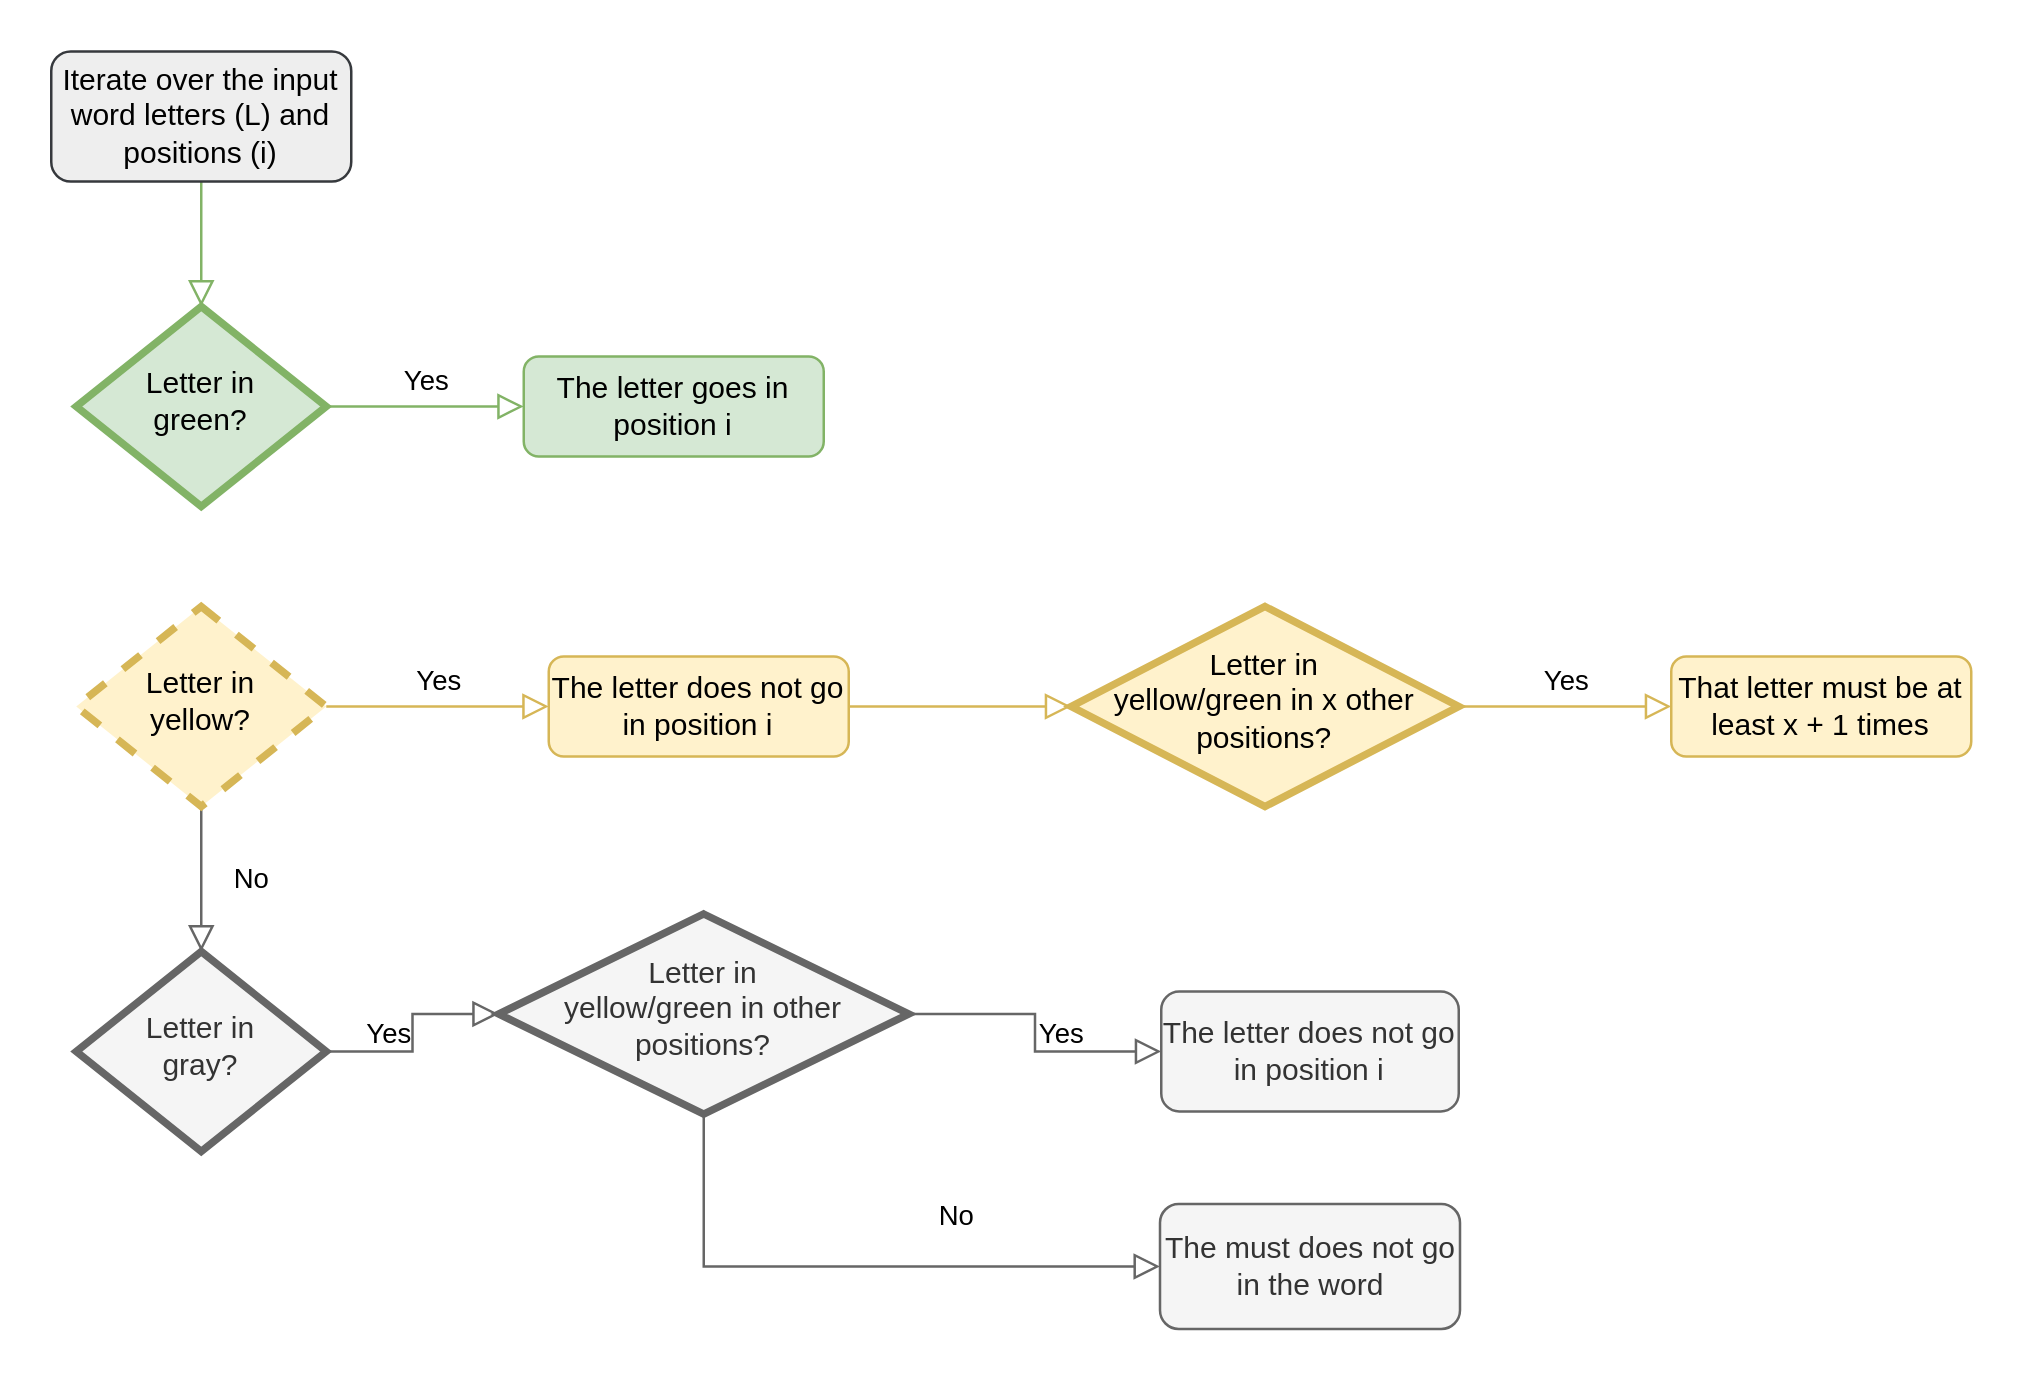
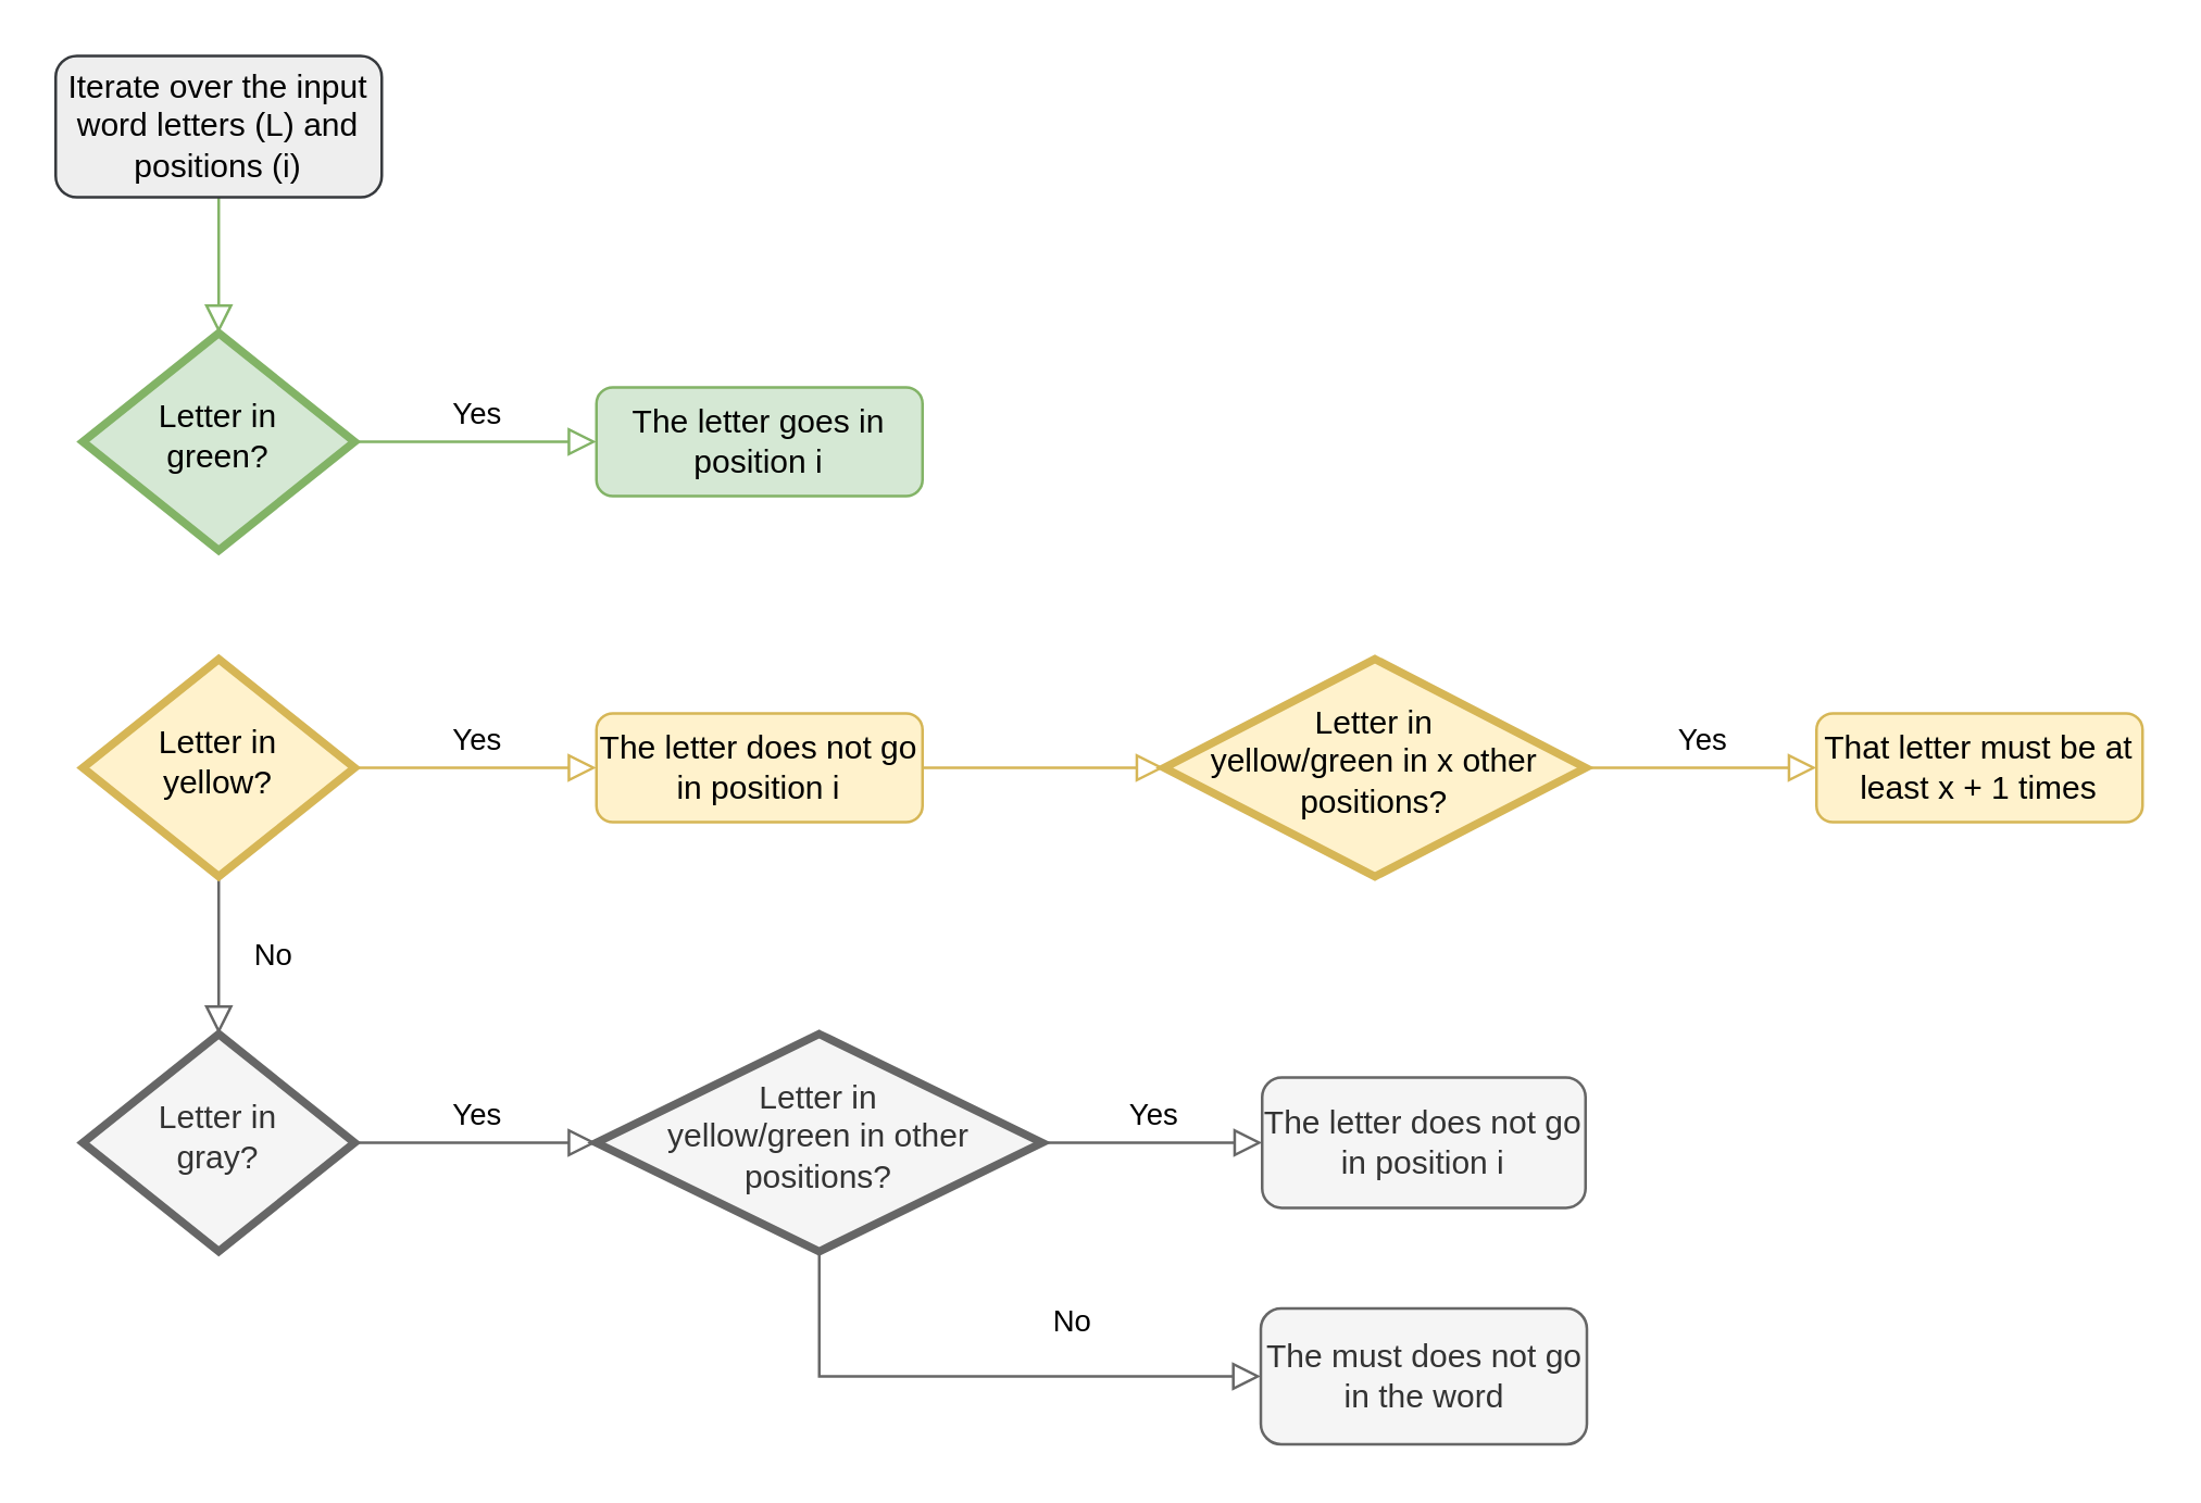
- <mxCell id="6" value="The letter goes in position i" style="rounded=1;whiteSpace=wrap;html=1;fontSize=12;glass=0;strokeWidth=1;shadow=0;fillColor=#d5e8d4;strokeColor=#82b366;" parent="1" vertex="1"><mxGeometry x="209" y="142" width="120" height="40" as="geometry" /></mxCell>
+ <mxCell id="6" value="The letter goes in position i" style="rounded=1;whiteSpace=wrap;html=1;fontSize=12;glass=0;strokeWidth=1;shadow=0;fillColor=#d5e8d4;strokeColor=#82b366;" parent="1" vertex="1"><mxGeometry x="219" y="142" width="120" height="40" as="geometry" /></mxCell>
- <mxCell id="9" value="Letter in &lt;br&gt;yellow?" style="rhombus;whiteSpace=wrap;html=1;shadow=0;fontFamily=Helvetica;fontSize=12;align=center;strokeWidth=3;spacing=6;spacingTop=-4;fillColor=#fff2cc;strokeColor=#d6b656;dashed=1;" parent="1" vertex="1"><mxGeometry x="30" y="242" width="100" height="80" as="geometry" /></mxCell>
+ <mxCell id="9" value="Letter in &lt;br&gt;yellow?" style="rhombus;whiteSpace=wrap;html=1;shadow=0;fontFamily=Helvetica;fontSize=12;align=center;strokeWidth=3;spacing=6;spacingTop=-4;fillColor=#fff2cc;strokeColor=#d6b656;" parent="1" vertex="1"><mxGeometry x="30" y="242" width="100" height="80" as="geometry" /></mxCell>
- <mxCell id="14" value="&lt;span&gt;Letter in&lt;/span&gt;&lt;br&gt;&lt;span&gt;yellow/green in other positions?&lt;/span&gt;" style="rhombus;whiteSpace=wrap;html=1;shadow=0;fontFamily=Helvetica;fontSize=12;align=center;strokeWidth=3;spacing=6;spacingTop=-4;fillColor=#f5f5f5;strokeColor=#666666;fontColor=#333333;" parent="1" vertex="1"><mxGeometry x="199" y="365" width="164" height="80" as="geometry" /></mxCell>
+ <mxCell id="14" value="&lt;span&gt;Letter in&lt;/span&gt;&lt;br&gt;&lt;span&gt;yellow/green in other positions?&lt;/span&gt;" style="rhombus;whiteSpace=wrap;html=1;shadow=0;fontFamily=Helvetica;fontSize=12;align=center;strokeWidth=3;spacing=6;spacingTop=-4;fillColor=#f5f5f5;strokeColor=#666666;fontColor=#333333;" parent="1" vertex="1"><mxGeometry x="219" y="380" width="164" height="80" as="geometry" /></mxCell>
